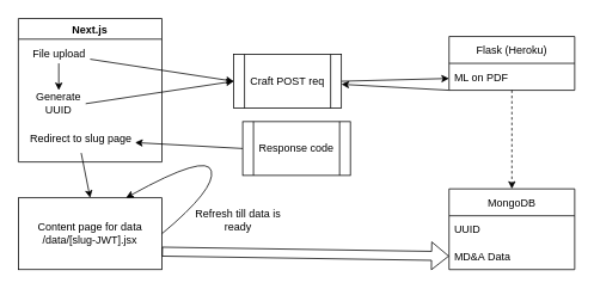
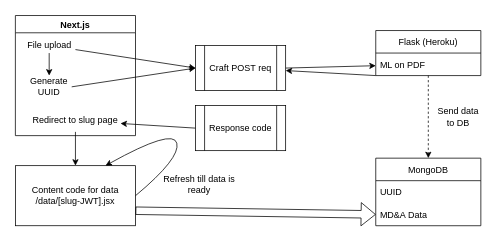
- <mxCell id="16" value="Redirect to slug page" style="text;html=1;strokeColor=none;fillColor=none;align=center;verticalAlign=middle;whiteSpace=wrap;rounded=0;" parent="1" vertex="1"><mxGeometry x="30" y="140" width="120" height="30" as="geometry" /></mxCell>
+ <mxCell id="16" value="Redirect to slug page" style="text;html=1;strokeColor=none;fillColor=none;align=center;verticalAlign=middle;whiteSpace=wrap;rounded=0;" parent="1" vertex="1"><mxGeometry x="40" y="145" width="120" height="30" as="geometry" /></mxCell>
+ <mxCell id="23" value="Send data to DB" style="text;html=1;strokeColor=none;fillColor=none;align=center;verticalAlign=middle;whiteSpace=wrap;rounded=0;" parent="1" vertex="1"><mxGeometry x="580" y="140" width="60" height="30" as="geometry" /></mxCell>
- <mxCell id="14" value="Response code" style="shape=process;whiteSpace=wrap;html=1;backgroundOutline=1;" parent="1" vertex="1"><mxGeometry x="270" y="135" width="120" height="60" as="geometry" /></mxCell>
+ <mxCell id="14" value="Response code" style="shape=process;whiteSpace=wrap;html=1;backgroundOutline=1;" parent="1" vertex="1"><mxGeometry x="260" y="140" width="120" height="60" as="geometry" /></mxCell>
- <mxCell id="17" value="Content page for data&lt;br&gt;/data/[slug-JWT].jsx" style="rounded=0;whiteSpace=wrap;html=1;" parent="1" vertex="1"><mxGeometry x="20" y="220" width="160" height="80" as="geometry" /></mxCell>
+ <mxCell id="17" value="Content code for data&lt;br&gt;/data/[slug-JWT].jsx" style="rounded=0;whiteSpace=wrap;html=1;" parent="1" vertex="1"><mxGeometry x="20" y="220" width="160" height="80" as="geometry" /></mxCell>
